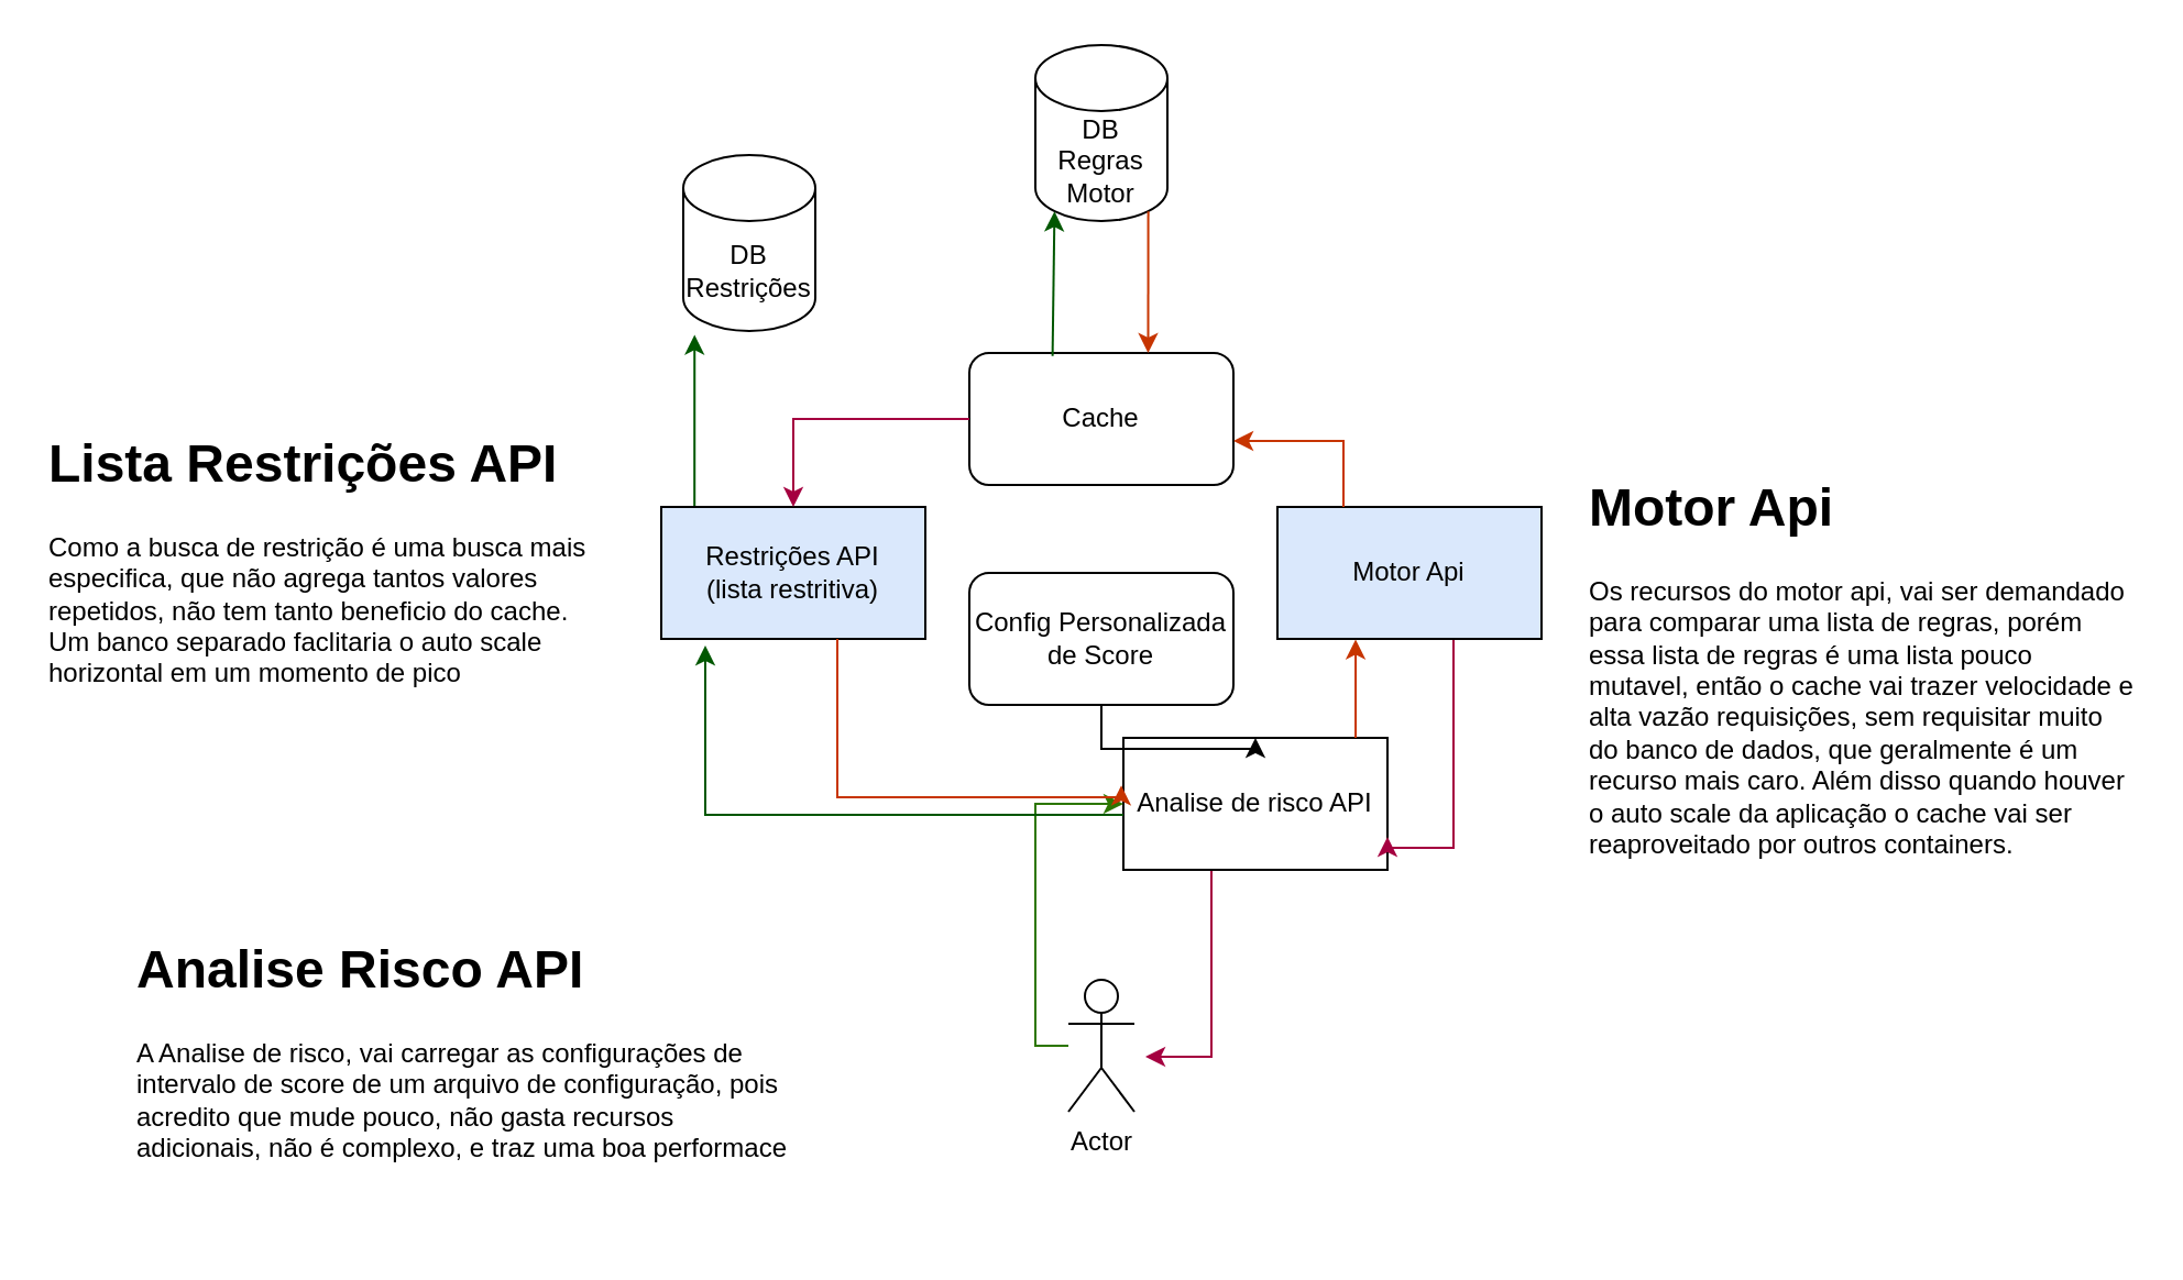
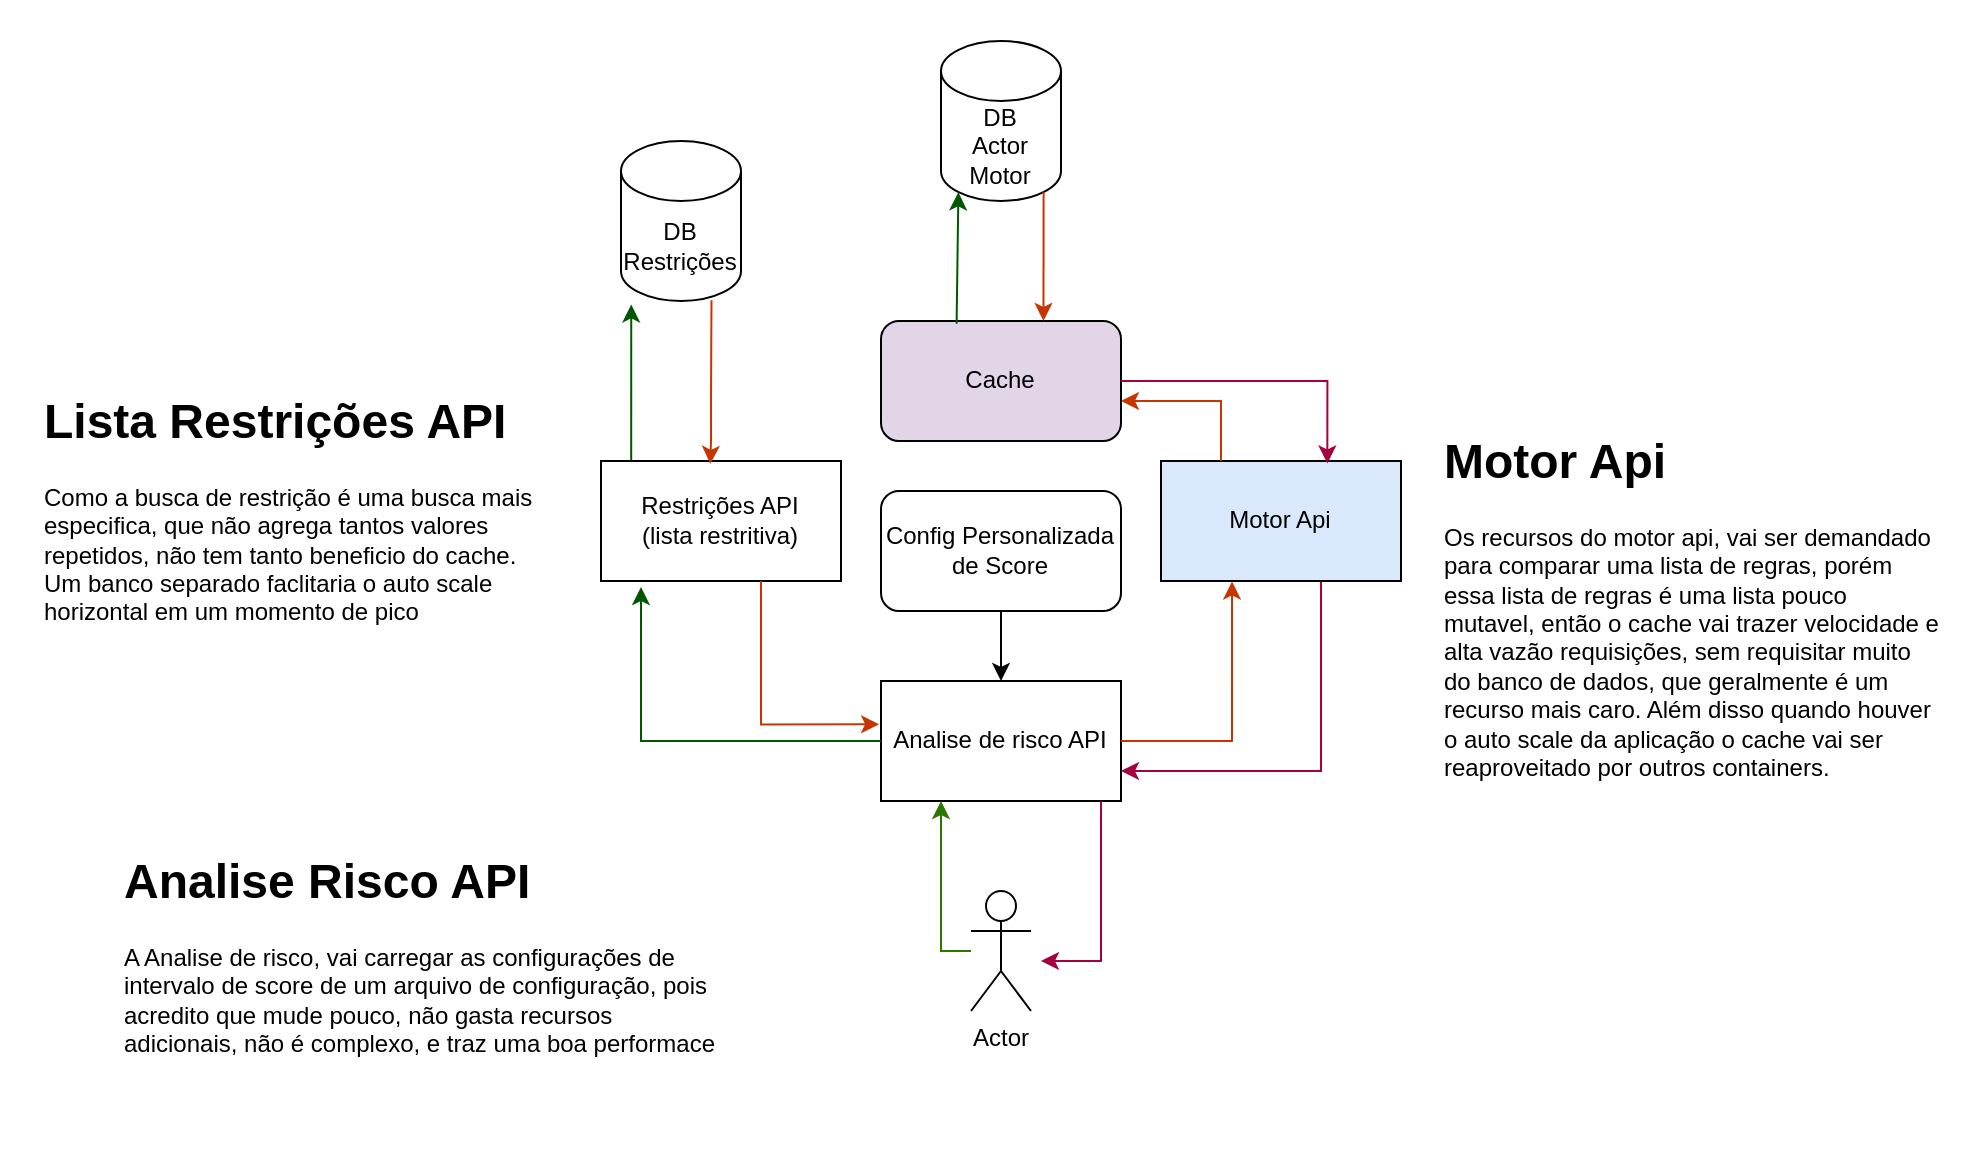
- <mxCell id="6" value="DB&lt;div&gt;Regras&lt;br&gt;Motor&lt;/div&gt;" style="shape=cylinder3;whiteSpace=wrap;html=1;boundedLbl=1;backgroundOutline=1;size=15;" parent="1" vertex="1"><mxGeometry x="470" y="20" width="60" height="80" as="geometry" /></mxCell>
+ <mxCell id="6" value="DB&lt;div&gt;Actor&lt;br&gt;Motor&lt;/div&gt;" style="shape=cylinder3;whiteSpace=wrap;html=1;boundedLbl=1;backgroundOutline=1;size=15;" parent="1" vertex="1"><mxGeometry x="470" y="20" width="60" height="80" as="geometry" /></mxCell>
+ <mxCell id="15" value="" style="endArrow=classic;html=1;rounded=0;exitX=0.754;exitY=0.995;exitDx=0;exitDy=0;exitPerimeter=0;entryX=0.455;entryY=0.024;entryDx=0;entryDy=0;entryPerimeter=0;fillColor=#fa6800;strokeColor=#C73500;" parent="1" source="22" target="5" edge="1"><mxGeometry width="50" height="50" relative="1" as="geometry"><mxPoint x="366.36" y="153.48" as="sourcePoint" /><mxPoint x="610" y="270" as="targetPoint" /><Array as="points"><mxPoint x="355" y="200" /><mxPoint x="355" y="220" /></Array></mxGeometry></mxCell>
- <mxCell id="19" style="edgeStyle=orthogonalEdgeStyle;rounded=0;orthogonalLoop=1;jettySize=auto;html=1;fillColor=#d80073;strokeColor=#A50040;" parent="1" source="7" target="5" edge="1"><mxGeometry relative="1" as="geometry" /></mxCell>
+ <mxCell id="19" style="edgeStyle=orthogonalEdgeStyle;rounded=0;orthogonalLoop=1;jettySize=auto;html=1;entryX=0.693;entryY=0.02;entryDx=0;entryDy=0;entryPerimeter=0;fillColor=#d80073;strokeColor=#A50040;" parent="1" source="7" target="11" edge="1"><mxGeometry relative="1" as="geometry" /></mxCell>
- <mxCell id="7" value="Cache" style="rounded=1;whiteSpace=wrap;html=1;" parent="1" vertex="1"><mxGeometry x="440" y="160" width="120" height="60" as="geometry" /></mxCell>
+ <mxCell id="7" value="Cache" style="rounded=1;whiteSpace=wrap;html=1;fillColor=#e1d5e7;" parent="1" vertex="1"><mxGeometry x="440" y="160" width="120" height="60" as="geometry" /></mxCell>
- <mxCell id="5" value="Restrições API&lt;br&gt;(lista restritiva)" style="rounded=0;whiteSpace=wrap;html=1;fillColor=#dae8fc;" parent="1" vertex="1"><mxGeometry x="300" y="230" width="120" height="60" as="geometry" /></mxCell>
+ <mxCell id="5" value="Restrições API&lt;br&gt;(lista restritiva)" style="rounded=0;whiteSpace=wrap;html=1;" parent="1" vertex="1"><mxGeometry x="300" y="230" width="120" height="60" as="geometry" /></mxCell>
- <mxCell id="24" value="Config Personalizada de Score" style="rounded=1;whiteSpace=wrap;html=1;" vertex="1" parent="1"><mxGeometry x="440" y="260" width="120" height="60" as="geometry" /></mxCell>
+ <mxCell id="24" value="Config Personalizada de Score" style="rounded=1;whiteSpace=wrap;html=1;" vertex="1" parent="1"><mxGeometry x="440" y="245" width="120" height="60" as="geometry" /></mxCell>
- <mxCell id="3" value="Analise de risco API" style="rounded=0;whiteSpace=wrap;html=1;" parent="1" vertex="1"><mxGeometry x="510" y="335" width="120" height="60" as="geometry" /></mxCell>
+ <mxCell id="3" value="Analise de risco API" style="rounded=0;whiteSpace=wrap;html=1;" parent="1" vertex="1"><mxGeometry x="440" y="340" width="120" height="60" as="geometry" /></mxCell>
